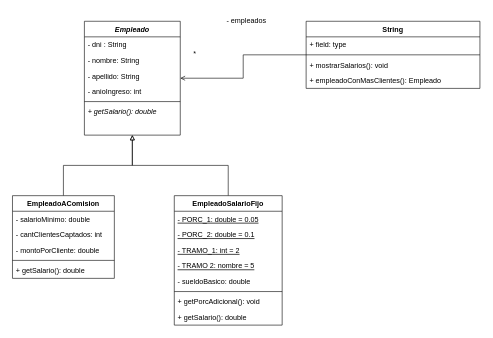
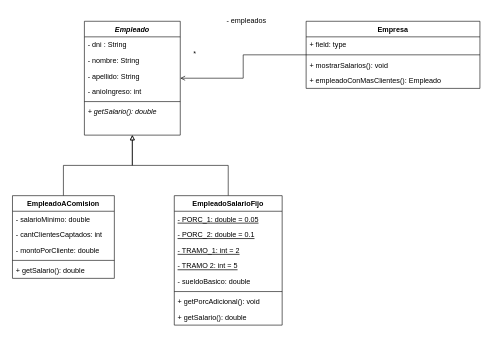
- <mxCell id="28" value="String" style="swimlane;fontStyle=1;align=center;verticalAlign=top;childLayout=stackLayout;horizontal=1;startSize=26;horizontalStack=0;resizeParent=1;resizeParentMax=0;resizeLast=0;collapsible=1;marginBottom=0;" vertex="1" parent="1"><mxGeometry x="510" y="35" width="290" height="112" as="geometry" /></mxCell>
+ <mxCell id="28" value="Empresa" style="swimlane;fontStyle=1;align=center;verticalAlign=top;childLayout=stackLayout;horizontal=1;startSize=26;horizontalStack=0;resizeParent=1;resizeParentMax=0;resizeLast=0;collapsible=1;marginBottom=0;" vertex="1" parent="1"><mxGeometry x="510" y="35" width="290" height="112" as="geometry" /></mxCell>
- <mxCell id="22" value="- TRAMO 2: nombre = 5" style="text;strokeColor=none;fillColor=none;align=left;verticalAlign=top;spacingLeft=4;spacingRight=4;overflow=hidden;rotatable=0;points=[[0,0.5],[1,0.5]];portConstraint=eastwest;fontStyle=4" vertex="1" parent="18"><mxGeometry y="104" width="180" height="26" as="geometry" /></mxCell>
+ <mxCell id="22" value="- TRAMO 2: int = 5" style="text;strokeColor=none;fillColor=none;align=left;verticalAlign=top;spacingLeft=4;spacingRight=4;overflow=hidden;rotatable=0;points=[[0,0.5],[1,0.5]];portConstraint=eastwest;fontStyle=4" vertex="1" parent="18"><mxGeometry y="104" width="180" height="26" as="geometry" /></mxCell>
